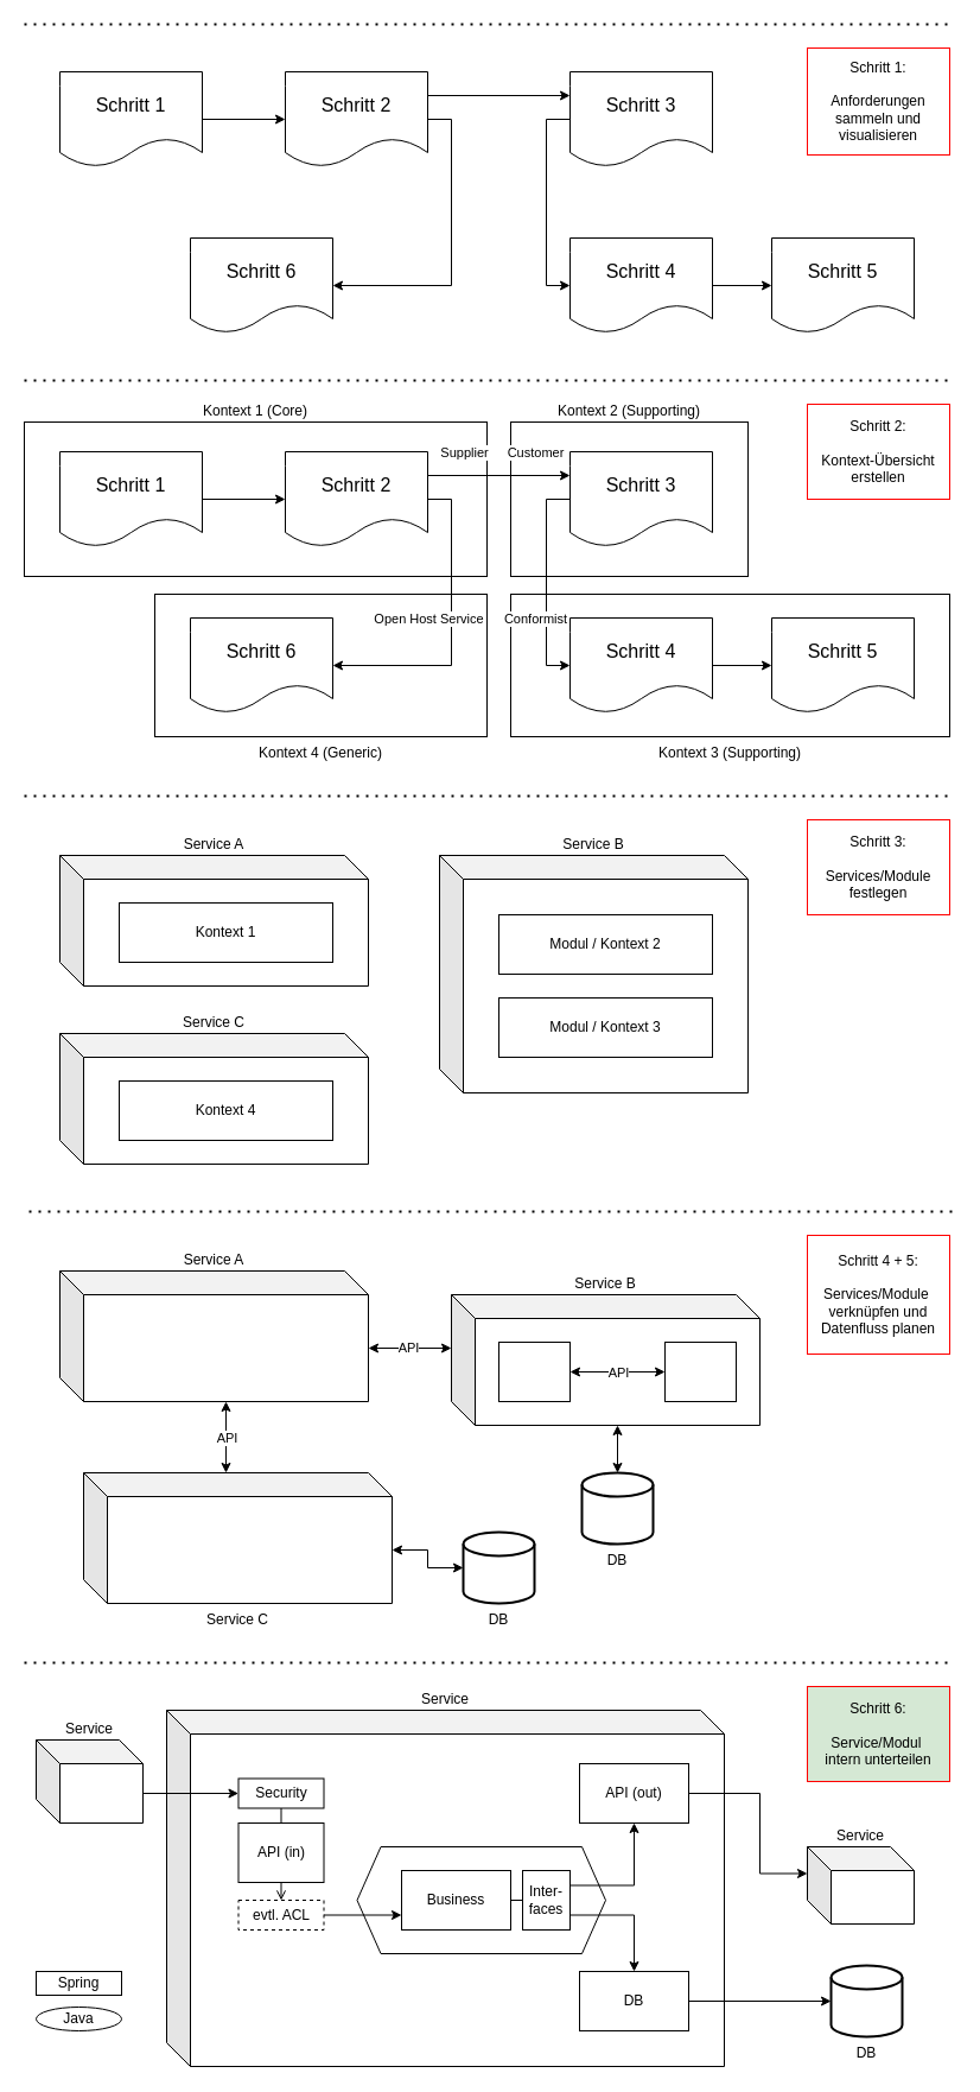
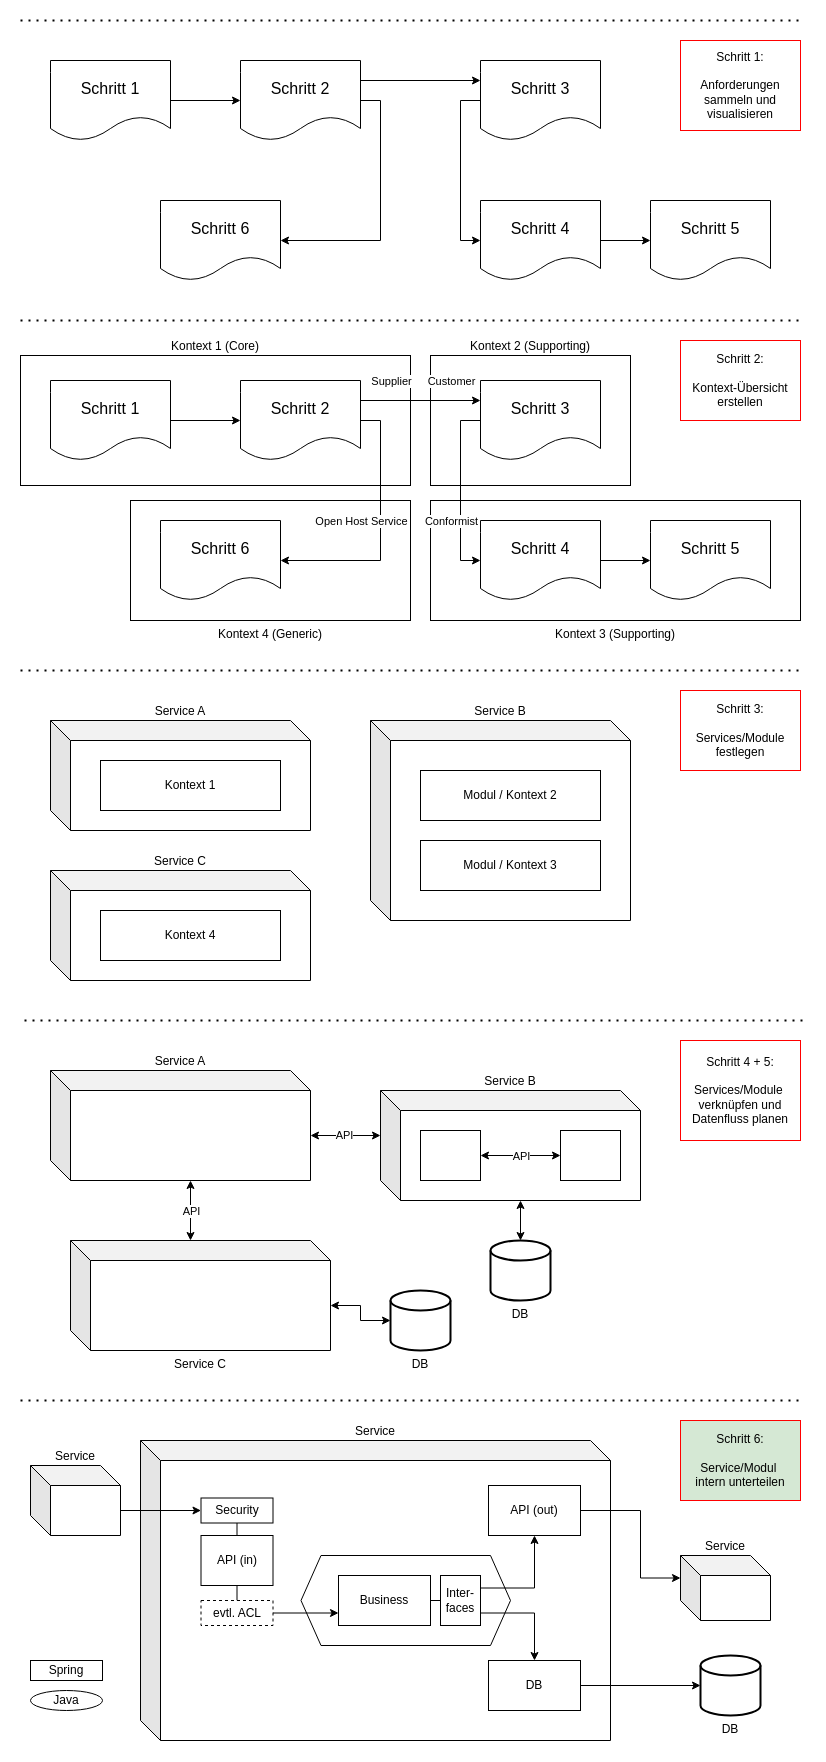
- <mxCell id="55" style="edgeStyle=orthogonalEdgeStyle;rounded=0;orthogonalLoop=1;jettySize=auto;html=1;exitX=0.5;exitY=1;exitDx=0;exitDy=0;entryX=0.5;entryY=0;entryDx=0;entryDy=0;endArrow=open;startFill=0;" parent="1" source="56" target="82" edge="1"><mxGeometry relative="1" as="geometry" /></mxCell>
+ <mxCell id="55" style="edgeStyle=orthogonalEdgeStyle;rounded=0;orthogonalLoop=1;jettySize=auto;html=1;exitX=0.5;exitY=1;exitDx=0;exitDy=0;entryX=0.5;entryY=0;entryDx=0;entryDy=0;endArrow=none;startFill=0;" parent="1" source="56" target="82" edge="1"><mxGeometry relative="1" as="geometry" /></mxCell>
